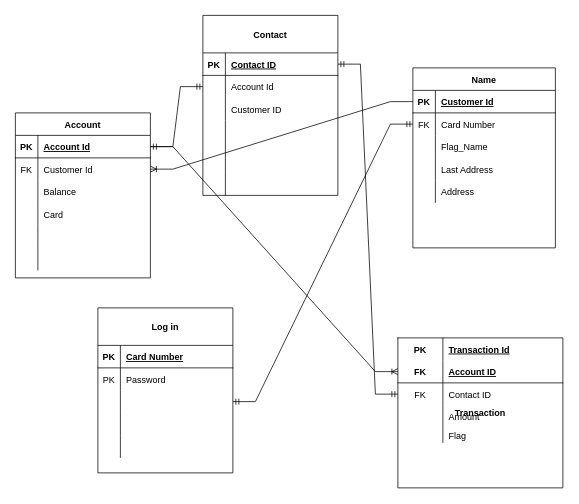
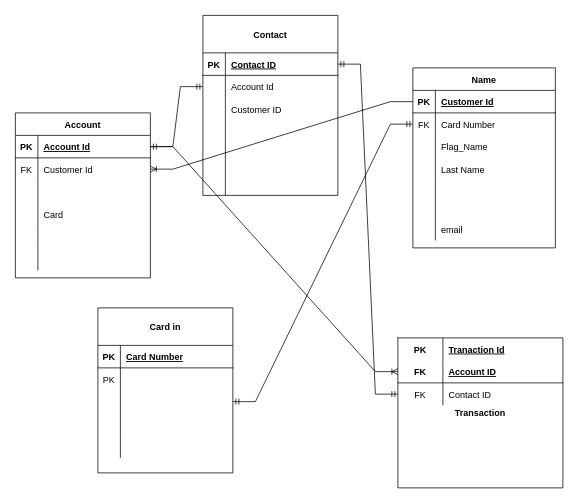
- <mxCell id="33" value="Last Address" style="shape=partialRectangle;connectable=0;fillColor=none;top=0;left=0;bottom=0;right=0;align=left;spacingLeft=6;overflow=hidden;" parent="31" vertex="1"><mxGeometry x="30" width="160" height="30" as="geometry"><mxRectangle width="160" height="30" as="alternateBounds" /></mxGeometry></mxCell>
+ <mxCell id="33" value="Last Name" style="shape=partialRectangle;connectable=0;fillColor=none;top=0;left=0;bottom=0;right=0;align=left;spacingLeft=6;overflow=hidden;" parent="31" vertex="1"><mxGeometry x="30" width="160" height="30" as="geometry"><mxRectangle width="160" height="30" as="alternateBounds" /></mxGeometry></mxCell>
- <mxCell id="11" value="Balance" style="shape=partialRectangle;connectable=0;fillColor=none;top=0;left=0;bottom=0;right=0;align=left;spacingLeft=6;overflow=hidden;" parent="9" vertex="1"><mxGeometry x="30" width="150" height="30" as="geometry"><mxRectangle width="150" height="30" as="alternateBounds" /></mxGeometry></mxCell>
- <mxCell id="36" value="Address" style="shape=partialRectangle;connectable=0;fillColor=none;top=0;left=0;bottom=0;right=0;align=left;spacingLeft=6;overflow=hidden;" parent="34" vertex="1"><mxGeometry x="30" width="160" height="30" as="geometry"><mxRectangle width="160" height="30" as="alternateBounds" /></mxGeometry></mxCell>
+ <mxCell id="41" value="email" style="shape=partialRectangle;connectable=0;fillColor=none;top=0;left=0;bottom=0;right=0;align=left;spacingLeft=6;overflow=hidden;" vertex="1" parent="39"><mxGeometry x="30" width="160" height="30" as="geometry"><mxRectangle width="160" height="30" as="alternateBounds" /></mxGeometry></mxCell>
- <mxCell id="60" value="Log in" style="shape=table;startSize=50;container=1;collapsible=1;childLayout=tableLayout;fixedRows=1;rowLines=0;fontStyle=1;align=center;resizeLast=1;" vertex="1" parent="1"><mxGeometry x="130" y="410" width="180" height="220" as="geometry" /></mxCell>
+ <mxCell id="60" value="Card in" style="shape=table;startSize=50;container=1;collapsible=1;childLayout=tableLayout;fixedRows=1;rowLines=0;fontStyle=1;align=center;resizeLast=1;" vertex="1" parent="1"><mxGeometry x="130" y="410" width="180" height="220" as="geometry" /></mxCell>
- <mxCell id="45" value="Transaction Id" style="shape=partialRectangle;connectable=0;fillColor=none;top=0;left=0;bottom=0;right=0;align=left;spacingLeft=6;fontStyle=5;overflow=hidden;" parent="43" vertex="1"><mxGeometry x="60" width="160" height="30" as="geometry"><mxRectangle width="160" height="30" as="alternateBounds" /></mxGeometry></mxCell>
+ <mxCell id="45" value="Tranaction Id" style="shape=partialRectangle;connectable=0;fillColor=none;top=0;left=0;bottom=0;right=0;align=left;spacingLeft=6;fontStyle=5;overflow=hidden;" parent="43" vertex="1"><mxGeometry x="60" width="160" height="30" as="geometry"><mxRectangle width="160" height="30" as="alternateBounds" /></mxGeometry></mxCell>
- <mxCell id="66" value="Password" style="shape=partialRectangle;connectable=0;fillColor=none;top=0;left=0;bottom=0;right=0;align=left;spacingLeft=6;overflow=hidden;" vertex="1" parent="64"><mxGeometry x="30" width="150" height="30" as="geometry"><mxRectangle width="150" height="30" as="alternateBounds" /></mxGeometry></mxCell>
- <mxCell id="54" value="Amount" style="shape=partialRectangle;connectable=0;fillColor=none;top=0;left=0;bottom=0;right=0;align=left;spacingLeft=6;overflow=hidden;" parent="52" vertex="1"><mxGeometry x="60" width="160" height="30" as="geometry"><mxRectangle width="160" height="30" as="alternateBounds" /></mxGeometry></mxCell>
- <mxCell id="57" value="Flag" style="shape=partialRectangle;connectable=0;fillColor=none;top=0;left=0;bottom=0;right=0;align=left;spacingLeft=6;overflow=hidden;" vertex="1" parent="55"><mxGeometry x="60" width="160" height="20" as="geometry"><mxRectangle width="160" height="20" as="alternateBounds" /></mxGeometry></mxCell>
